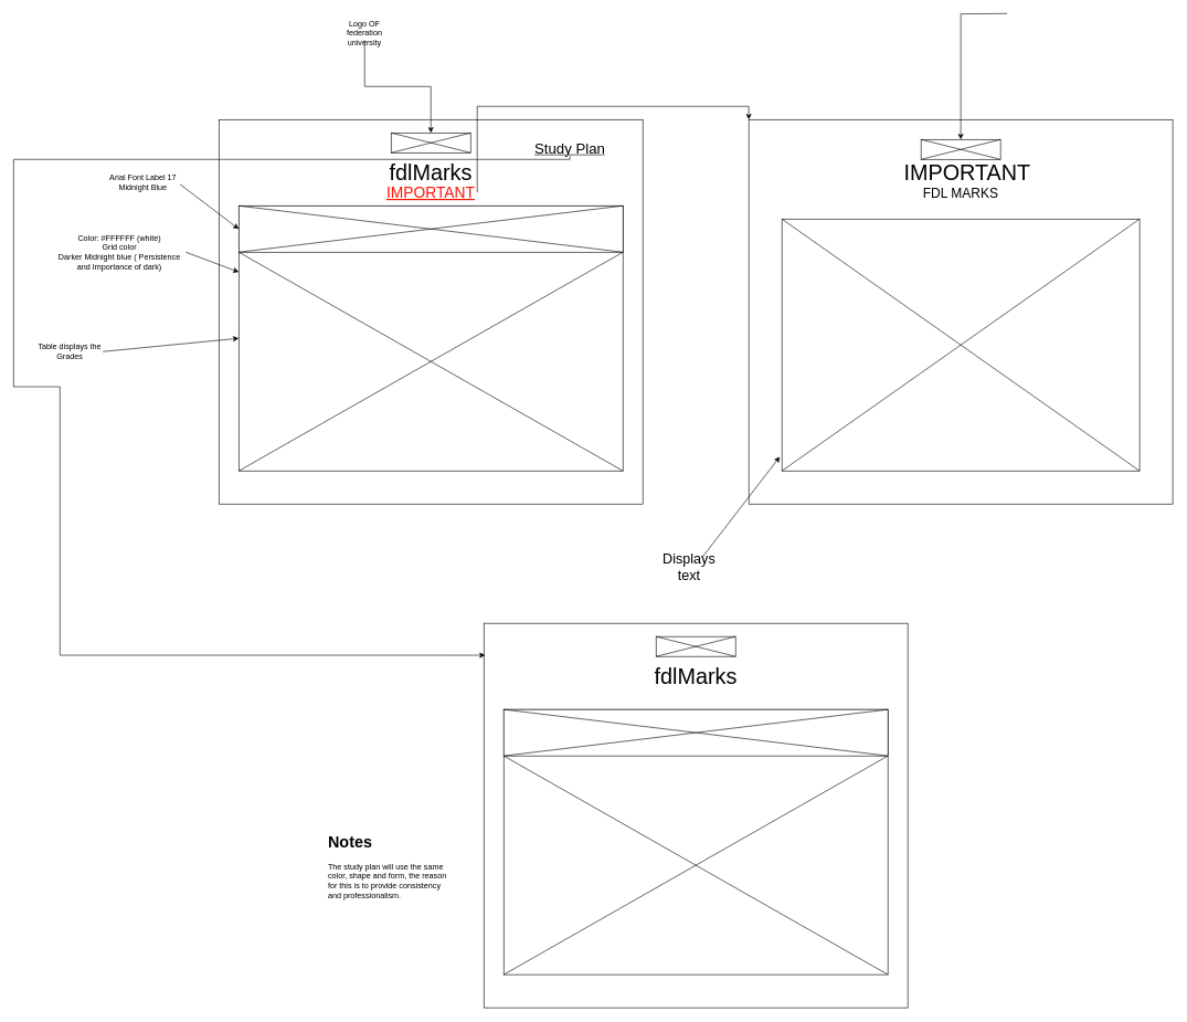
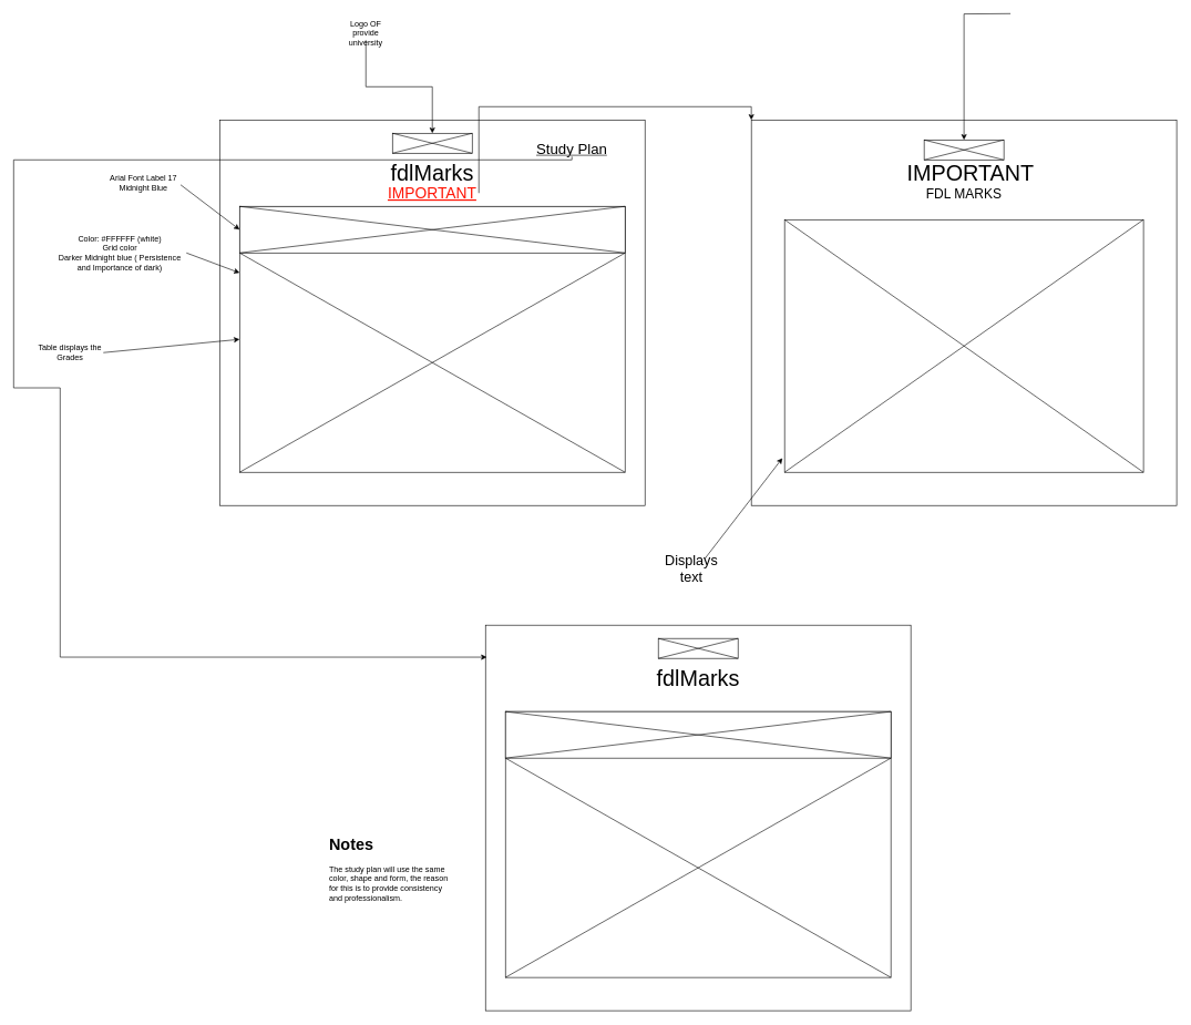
- <mxCell id="23" value="Logo OF federation university " style="text;html=1;strokeColor=none;fillColor=none;align=center;verticalAlign=middle;whiteSpace=wrap;rounded=0;" vertex="1" parent="1"><mxGeometry x="530" y="40" width="40" height="20" as="geometry" /></mxCell>
+ <mxCell id="23" value="Logo OF provide university " style="text;html=1;strokeColor=none;fillColor=none;align=center;verticalAlign=middle;whiteSpace=wrap;rounded=0;" vertex="1" parent="1"><mxGeometry x="530" y="40" width="40" height="20" as="geometry" /></mxCell>
